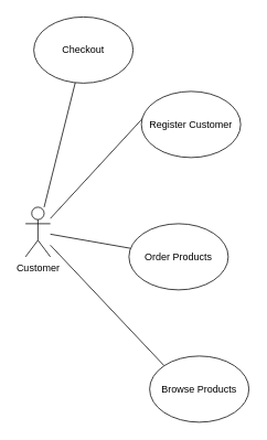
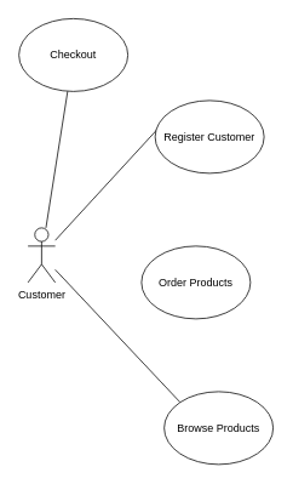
- <mxCell id="10" value="Checkout" style="ellipse;whiteSpace=wrap;html=1;" vertex="1" parent="1"><mxGeometry x="40" y="20" width="120" height="80" as="geometry" /></mxCell>
+ <mxCell id="10" value="Checkout" style="ellipse;whiteSpace=wrap;html=1;" vertex="1" parent="1"><mxGeometry x="20" y="20" width="120" height="80" as="geometry" /></mxCell>
- <mxCell id="3" style="edgeStyle=none;rounded=0;orthogonalLoop=1;jettySize=auto;html=1;endArrow=none;endFill=0;" edge="1" parent="1" source="6" target="8"><mxGeometry relative="1" as="geometry" /></mxCell>
